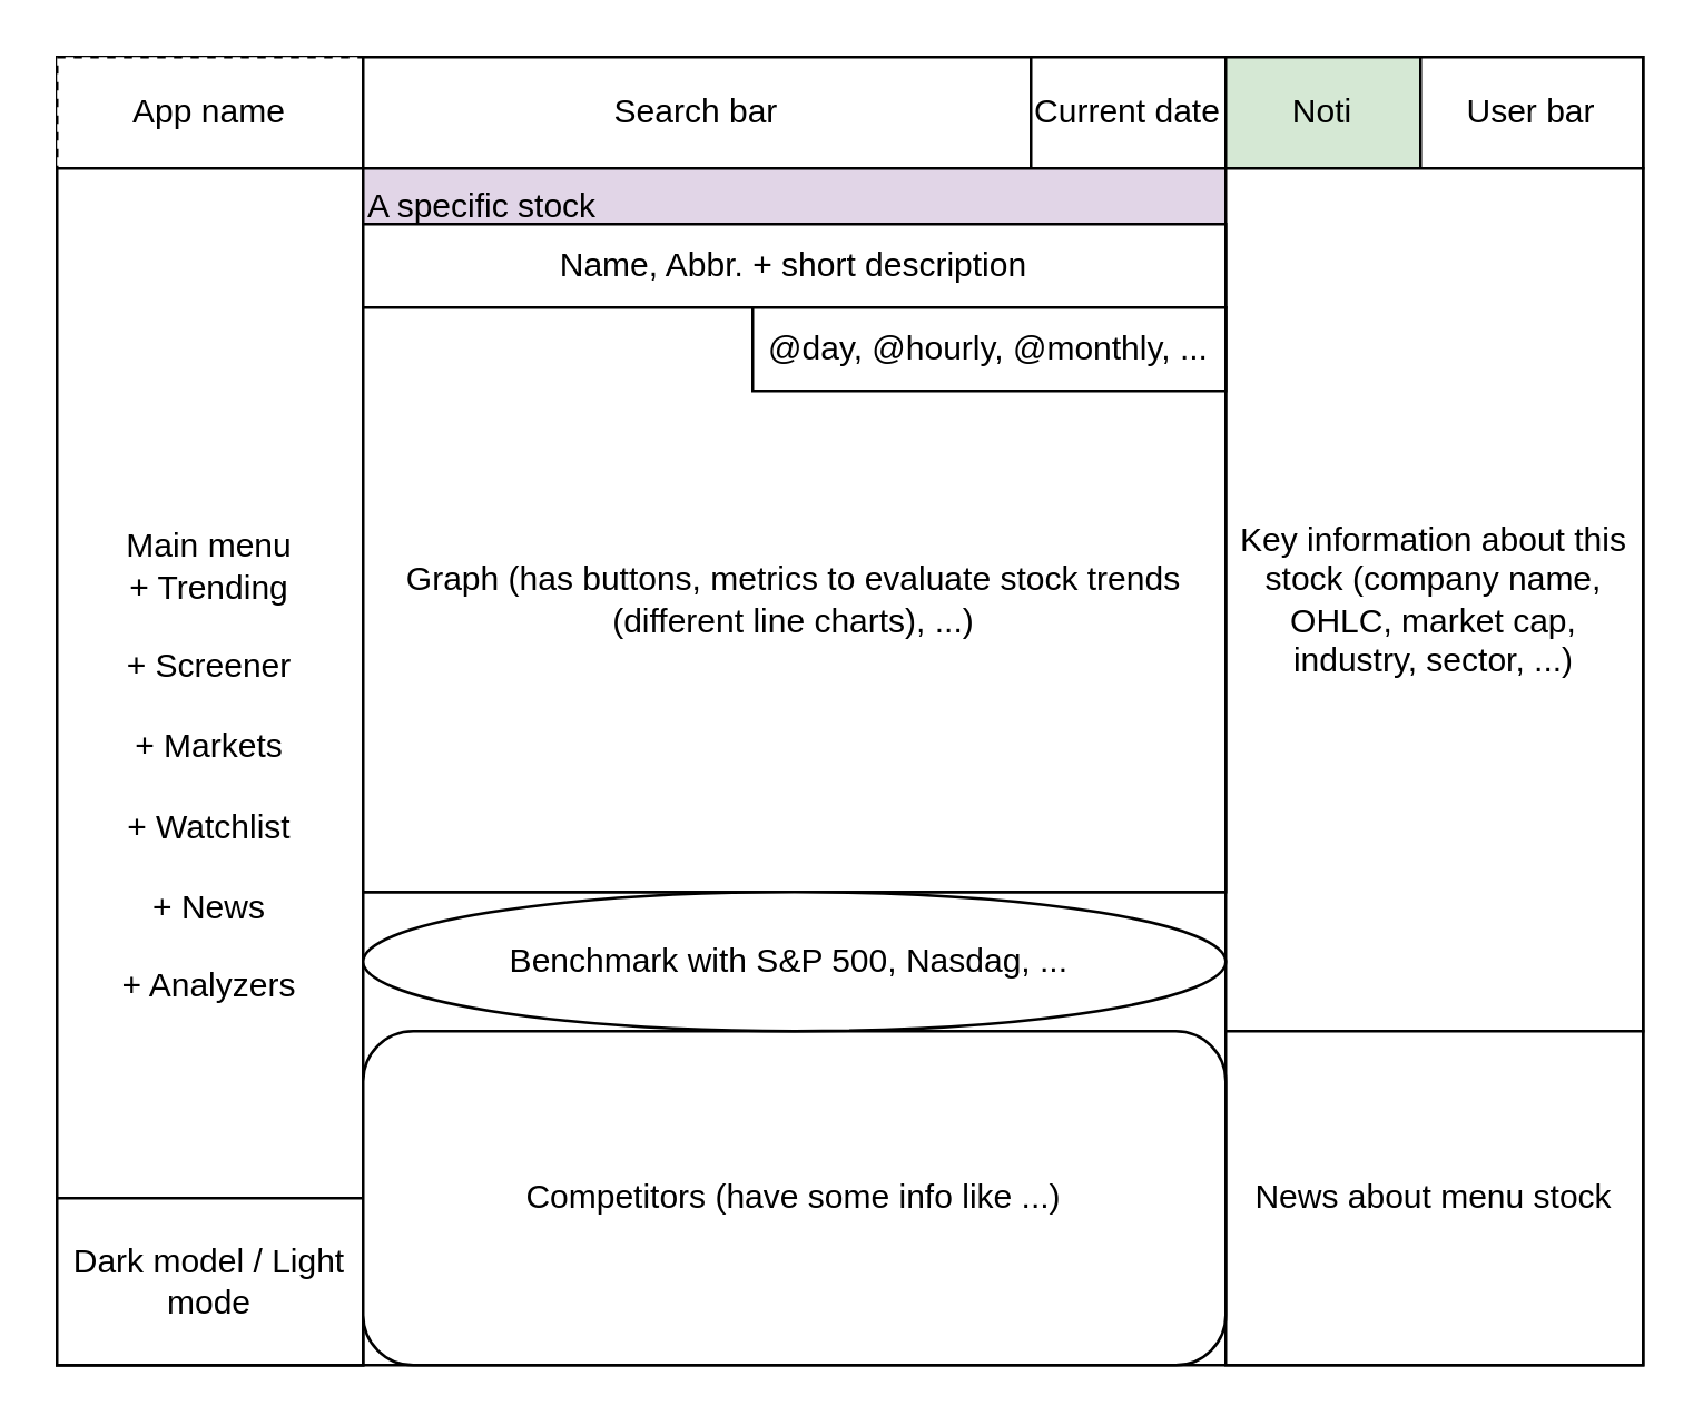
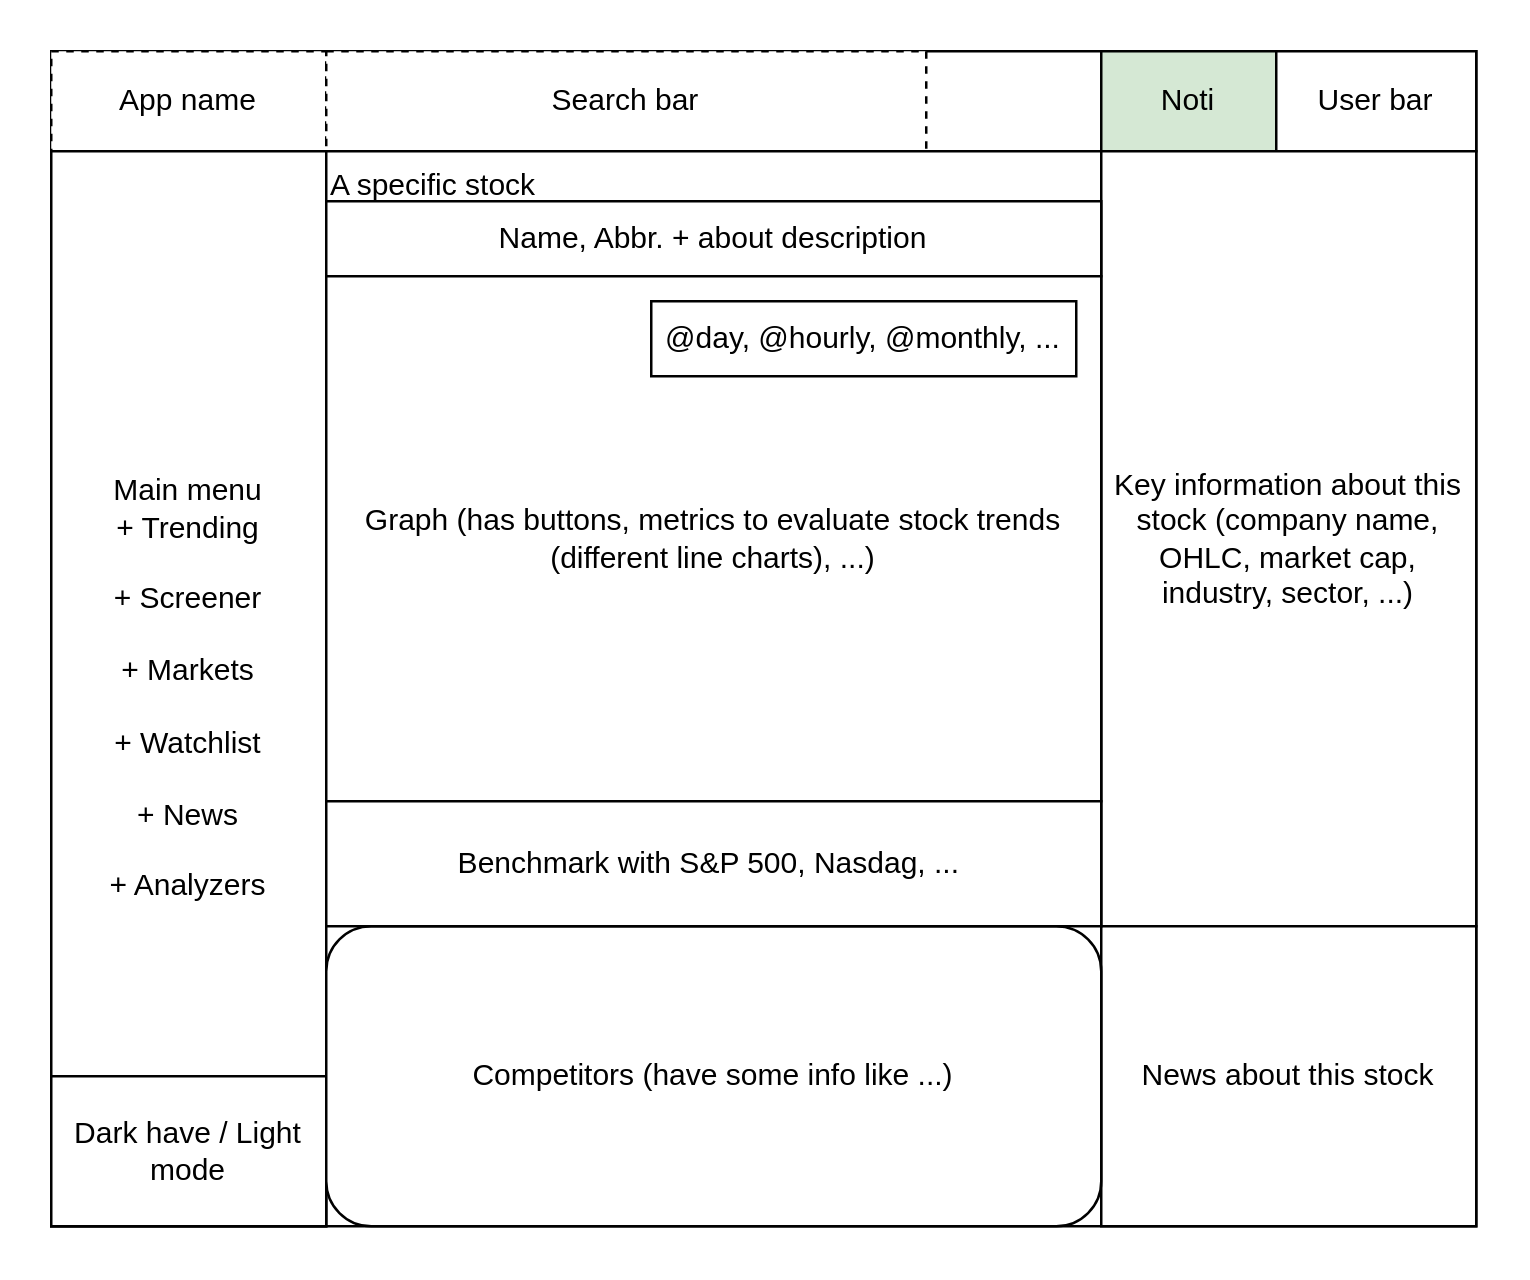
- <mxCell id="6" value="Search bar" style="rounded=0;whiteSpace=wrap;html=1;" vertex="1" parent="1"><mxGeometry x="130" y="20" width="240" height="40" as="geometry" /></mxCell>
+ <mxCell id="6" value="Search bar" style="rounded=0;whiteSpace=wrap;html=1;dashed=1;" vertex="1" parent="1"><mxGeometry x="130" y="20" width="240" height="40" as="geometry" /></mxCell>
- <mxCell id="7" value="Current date" style="rounded=0;whiteSpace=wrap;html=1;" vertex="1" parent="1"><mxGeometry x="370" y="20" width="70" height="40" as="geometry" /></mxCell>
- <mxCell id="10" value="A specific stock" style="rounded=0;whiteSpace=wrap;html=1;align=left;verticalAlign=top;fillColor=#e1d5e7;" vertex="1" parent="1"><mxGeometry x="130" y="60" width="310" height="260" as="geometry" /></mxCell>
+ <mxCell id="10" value="A specific stock" style="rounded=0;whiteSpace=wrap;html=1;align=left;verticalAlign=top;" vertex="1" parent="1"><mxGeometry x="130" y="60" width="310" height="260" as="geometry" /></mxCell>
- <mxCell id="13" value="Name, Abbr. + short description" style="rounded=0;whiteSpace=wrap;html=1;" vertex="1" parent="1"><mxGeometry x="130" y="80" width="310" height="30" as="geometry" /></mxCell>
+ <mxCell id="13" value="Name, Abbr. + about description" style="rounded=0;whiteSpace=wrap;html=1;" vertex="1" parent="1"><mxGeometry x="130" y="80" width="310" height="30" as="geometry" /></mxCell>
- <mxCell id="16" value="@day, @hourly, @monthly, ..." style="rounded=0;whiteSpace=wrap;html=1;" vertex="1" parent="1"><mxGeometry x="270" y="110" width="170" height="30" as="geometry" /></mxCell>
+ <mxCell id="16" value="@day, @hourly, @monthly, ..." style="rounded=0;whiteSpace=wrap;html=1;" vertex="1" parent="1"><mxGeometry x="260" y="120" width="170" height="30" as="geometry" /></mxCell>
- <mxCell id="17" value="Benchmark with S&amp;amp;P 500, Nasdag, ...&amp;nbsp;" style="ellipse;whiteSpace=wrap;html=1;" vertex="1" parent="1"><mxGeometry x="130" y="320" width="310" height="50" as="geometry" /></mxCell>
+ <mxCell id="17" value="Benchmark with S&amp;amp;P 500, Nasdag, ...&amp;nbsp;" style="rounded=0;whiteSpace=wrap;html=1;" vertex="1" parent="1"><mxGeometry x="130" y="320" width="310" height="50" as="geometry" /></mxCell>
- <mxCell id="12" value="News about menu stock" style="rounded=0;whiteSpace=wrap;html=1;" vertex="1" parent="1"><mxGeometry x="440" y="370" width="150" height="120" as="geometry" /></mxCell>
+ <mxCell id="12" value="News about this stock" style="rounded=0;whiteSpace=wrap;html=1;" vertex="1" parent="1"><mxGeometry x="440" y="370" width="150" height="120" as="geometry" /></mxCell>
- <mxCell id="5" value="Dark model / Light mode" style="rounded=0;whiteSpace=wrap;html=1;" vertex="1" parent="1"><mxGeometry x="20" y="430" width="110" height="60" as="geometry" /></mxCell>
+ <mxCell id="5" value="Dark have / Light mode" style="rounded=0;whiteSpace=wrap;html=1;" vertex="1" parent="1"><mxGeometry x="20" y="430" width="110" height="60" as="geometry" /></mxCell>
